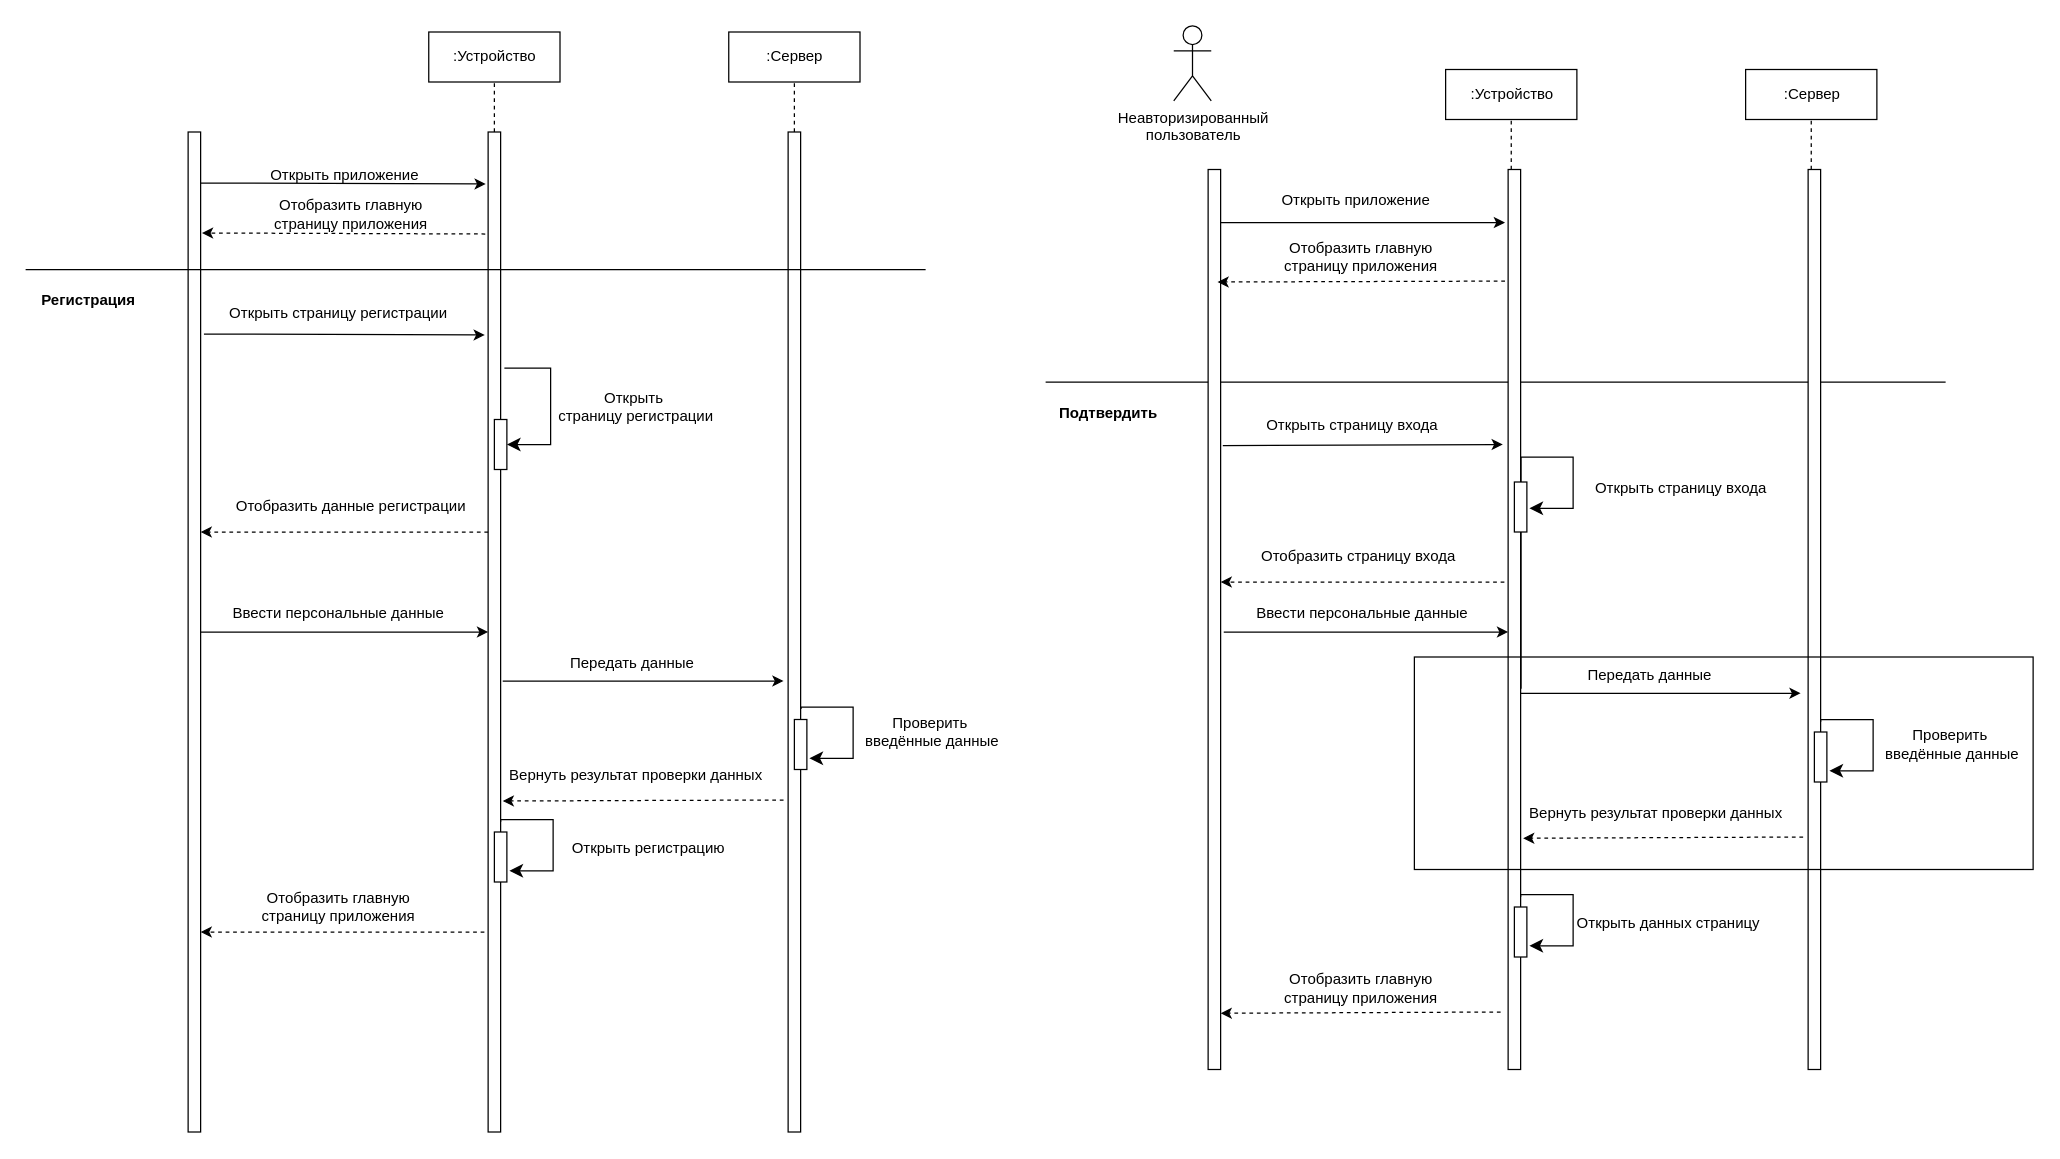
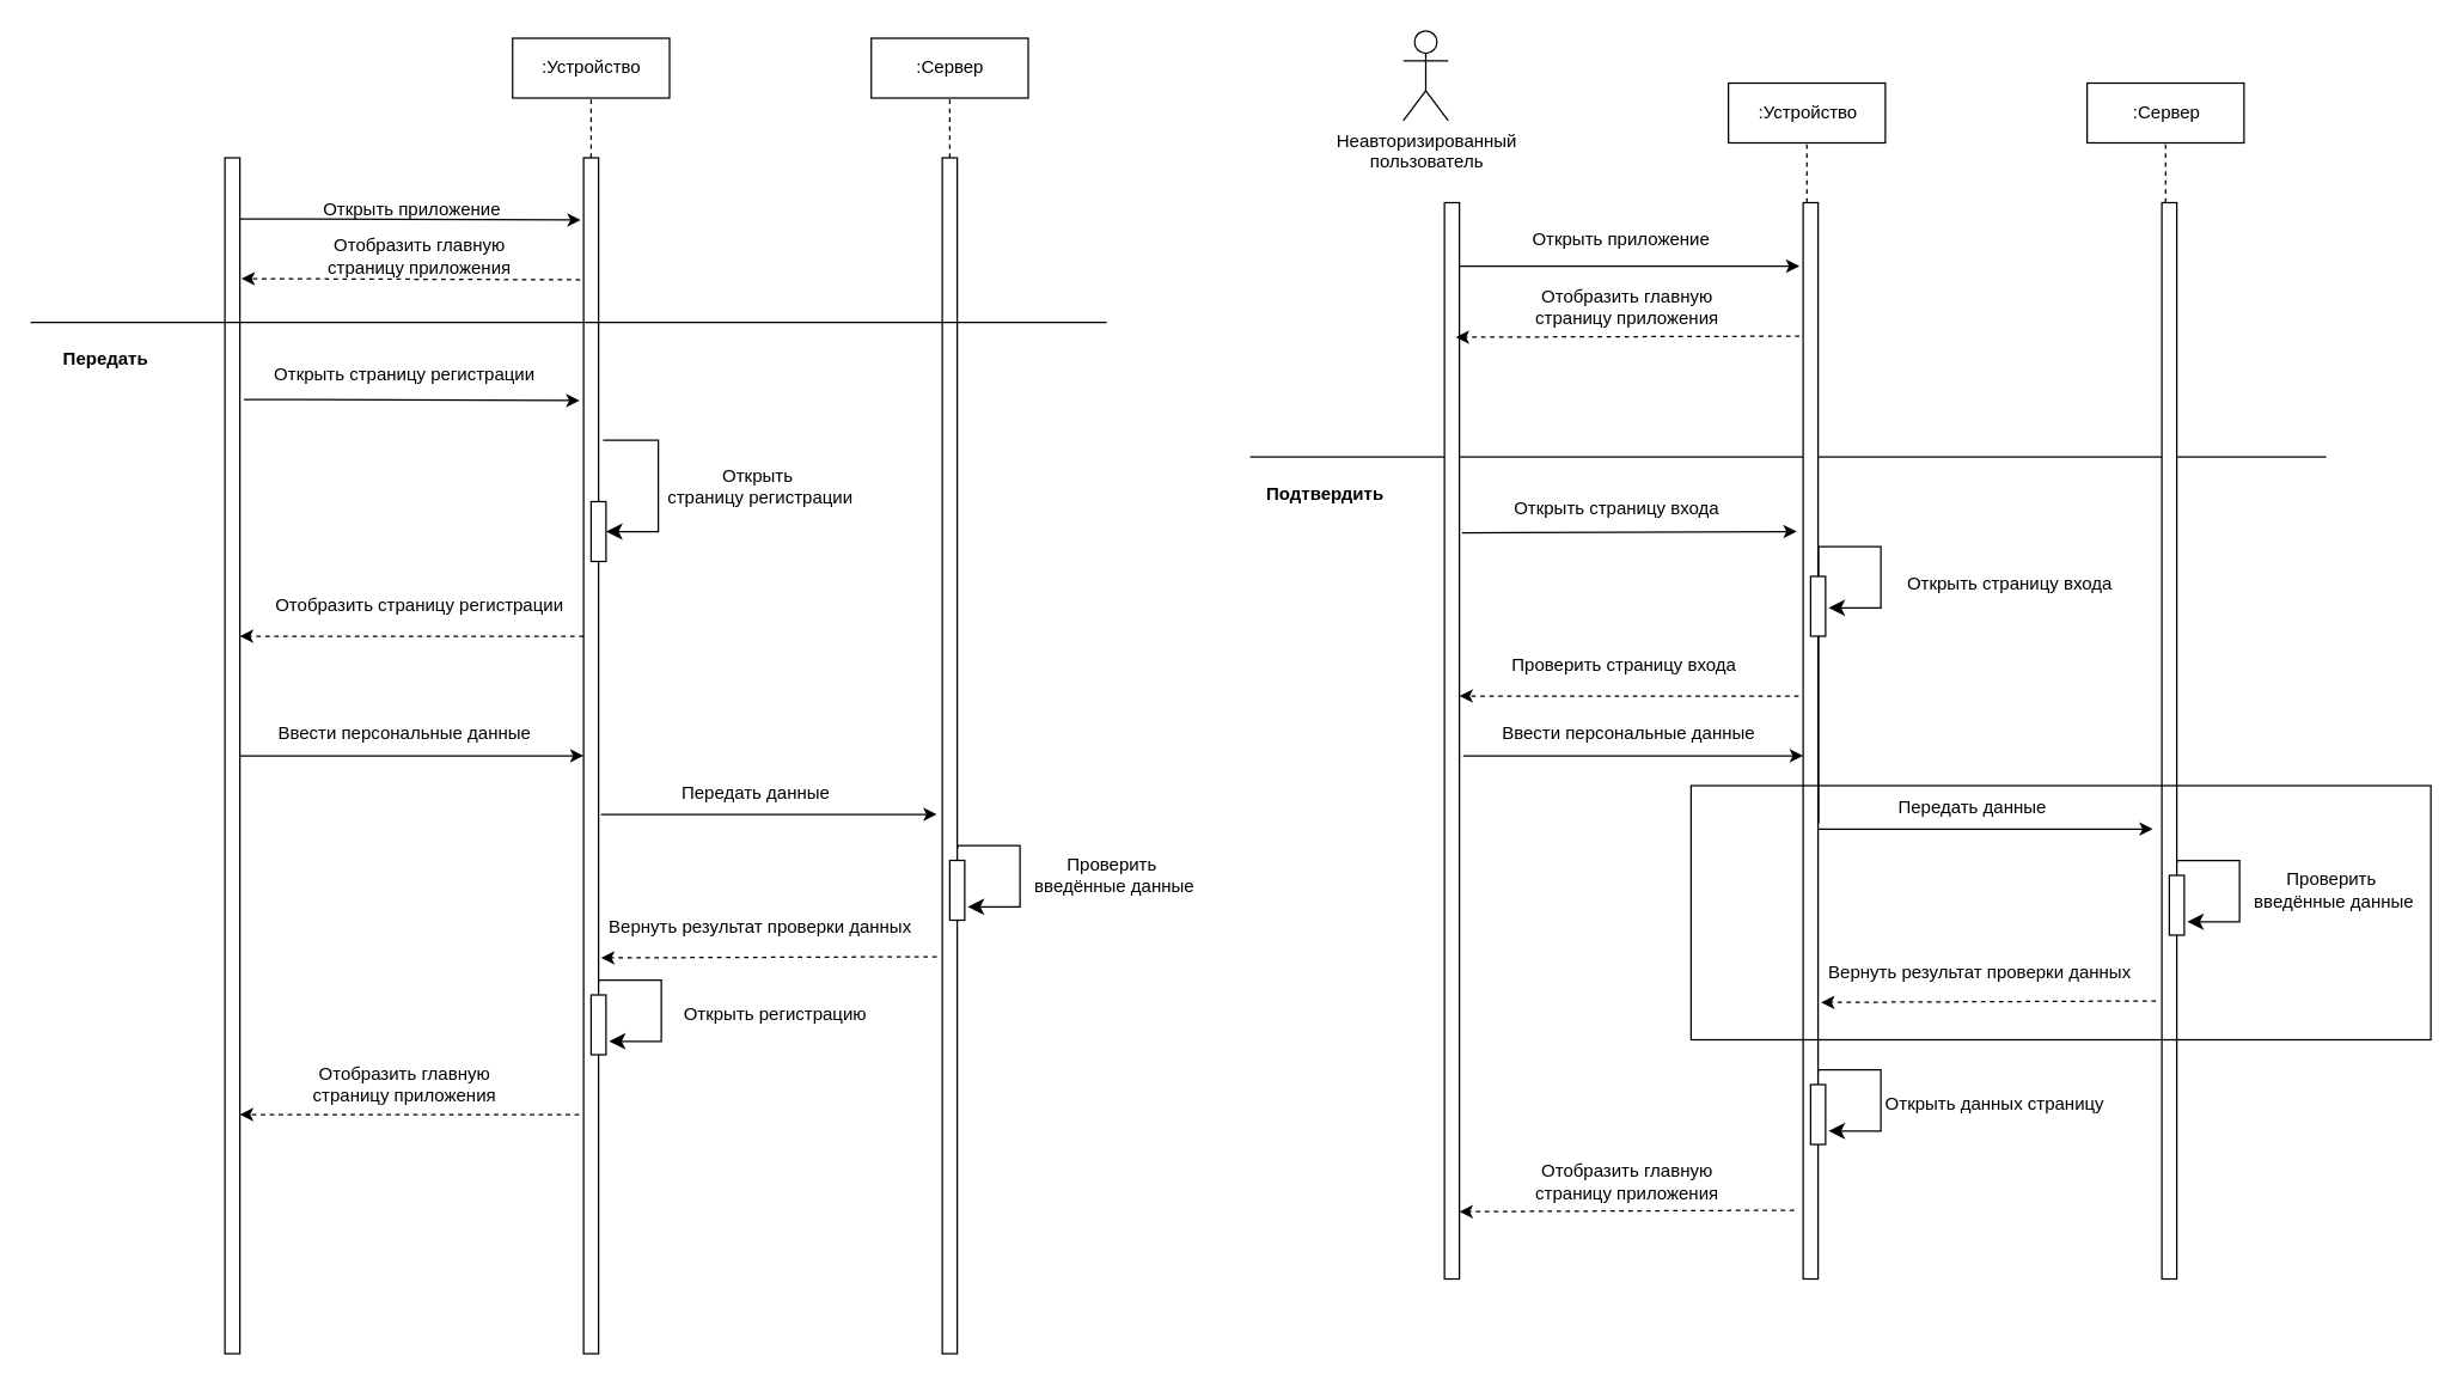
- <mxCell id="17" value="&lt;b&gt;Регистрация&lt;/b&gt;" style="text;html=1;align=center;verticalAlign=middle;resizable=0;points=[];autosize=1;strokeColor=none;fillColor=none;" parent="1" vertex="1"><mxGeometry x="20" y="225" width="100" height="30" as="geometry" /></mxCell>
+ <mxCell id="17" value="&lt;b&gt;Передать&lt;/b&gt;" style="text;html=1;align=center;verticalAlign=middle;resizable=0;points=[];autosize=1;strokeColor=none;fillColor=none;" parent="1" vertex="1"><mxGeometry x="20" y="225" width="100" height="30" as="geometry" /></mxCell>
- <mxCell id="26" value="Отобразить данные регистрации" style="text;html=1;align=center;verticalAlign=middle;resizable=0;points=[];autosize=1;strokeColor=none;fillColor=none;" parent="25" vertex="1"><mxGeometry x="-35" y="5" width="220" height="30" as="geometry" /></mxCell>
+ <mxCell id="26" value="Отобразить страницу регистрации" style="text;html=1;align=center;verticalAlign=middle;resizable=0;points=[];autosize=1;strokeColor=none;fillColor=none;" parent="25" vertex="1"><mxGeometry x="-35" y="5" width="220" height="30" as="geometry" /></mxCell>
- <mxCell id="57" value="Отобразить страницу входа" style="text;html=1;align=center;verticalAlign=middle;resizable=0;points=[];autosize=1;strokeColor=none;fillColor=none;" parent="56" vertex="1"><mxGeometry x="-15" y="5" width="180" height="30" as="geometry" /></mxCell>
+ <mxCell id="57" value="Проверить страницу входа" style="text;html=1;align=center;verticalAlign=middle;resizable=0;points=[];autosize=1;strokeColor=none;fillColor=none;" parent="56" vertex="1"><mxGeometry x="-15" y="5" width="180" height="30" as="geometry" /></mxCell>
